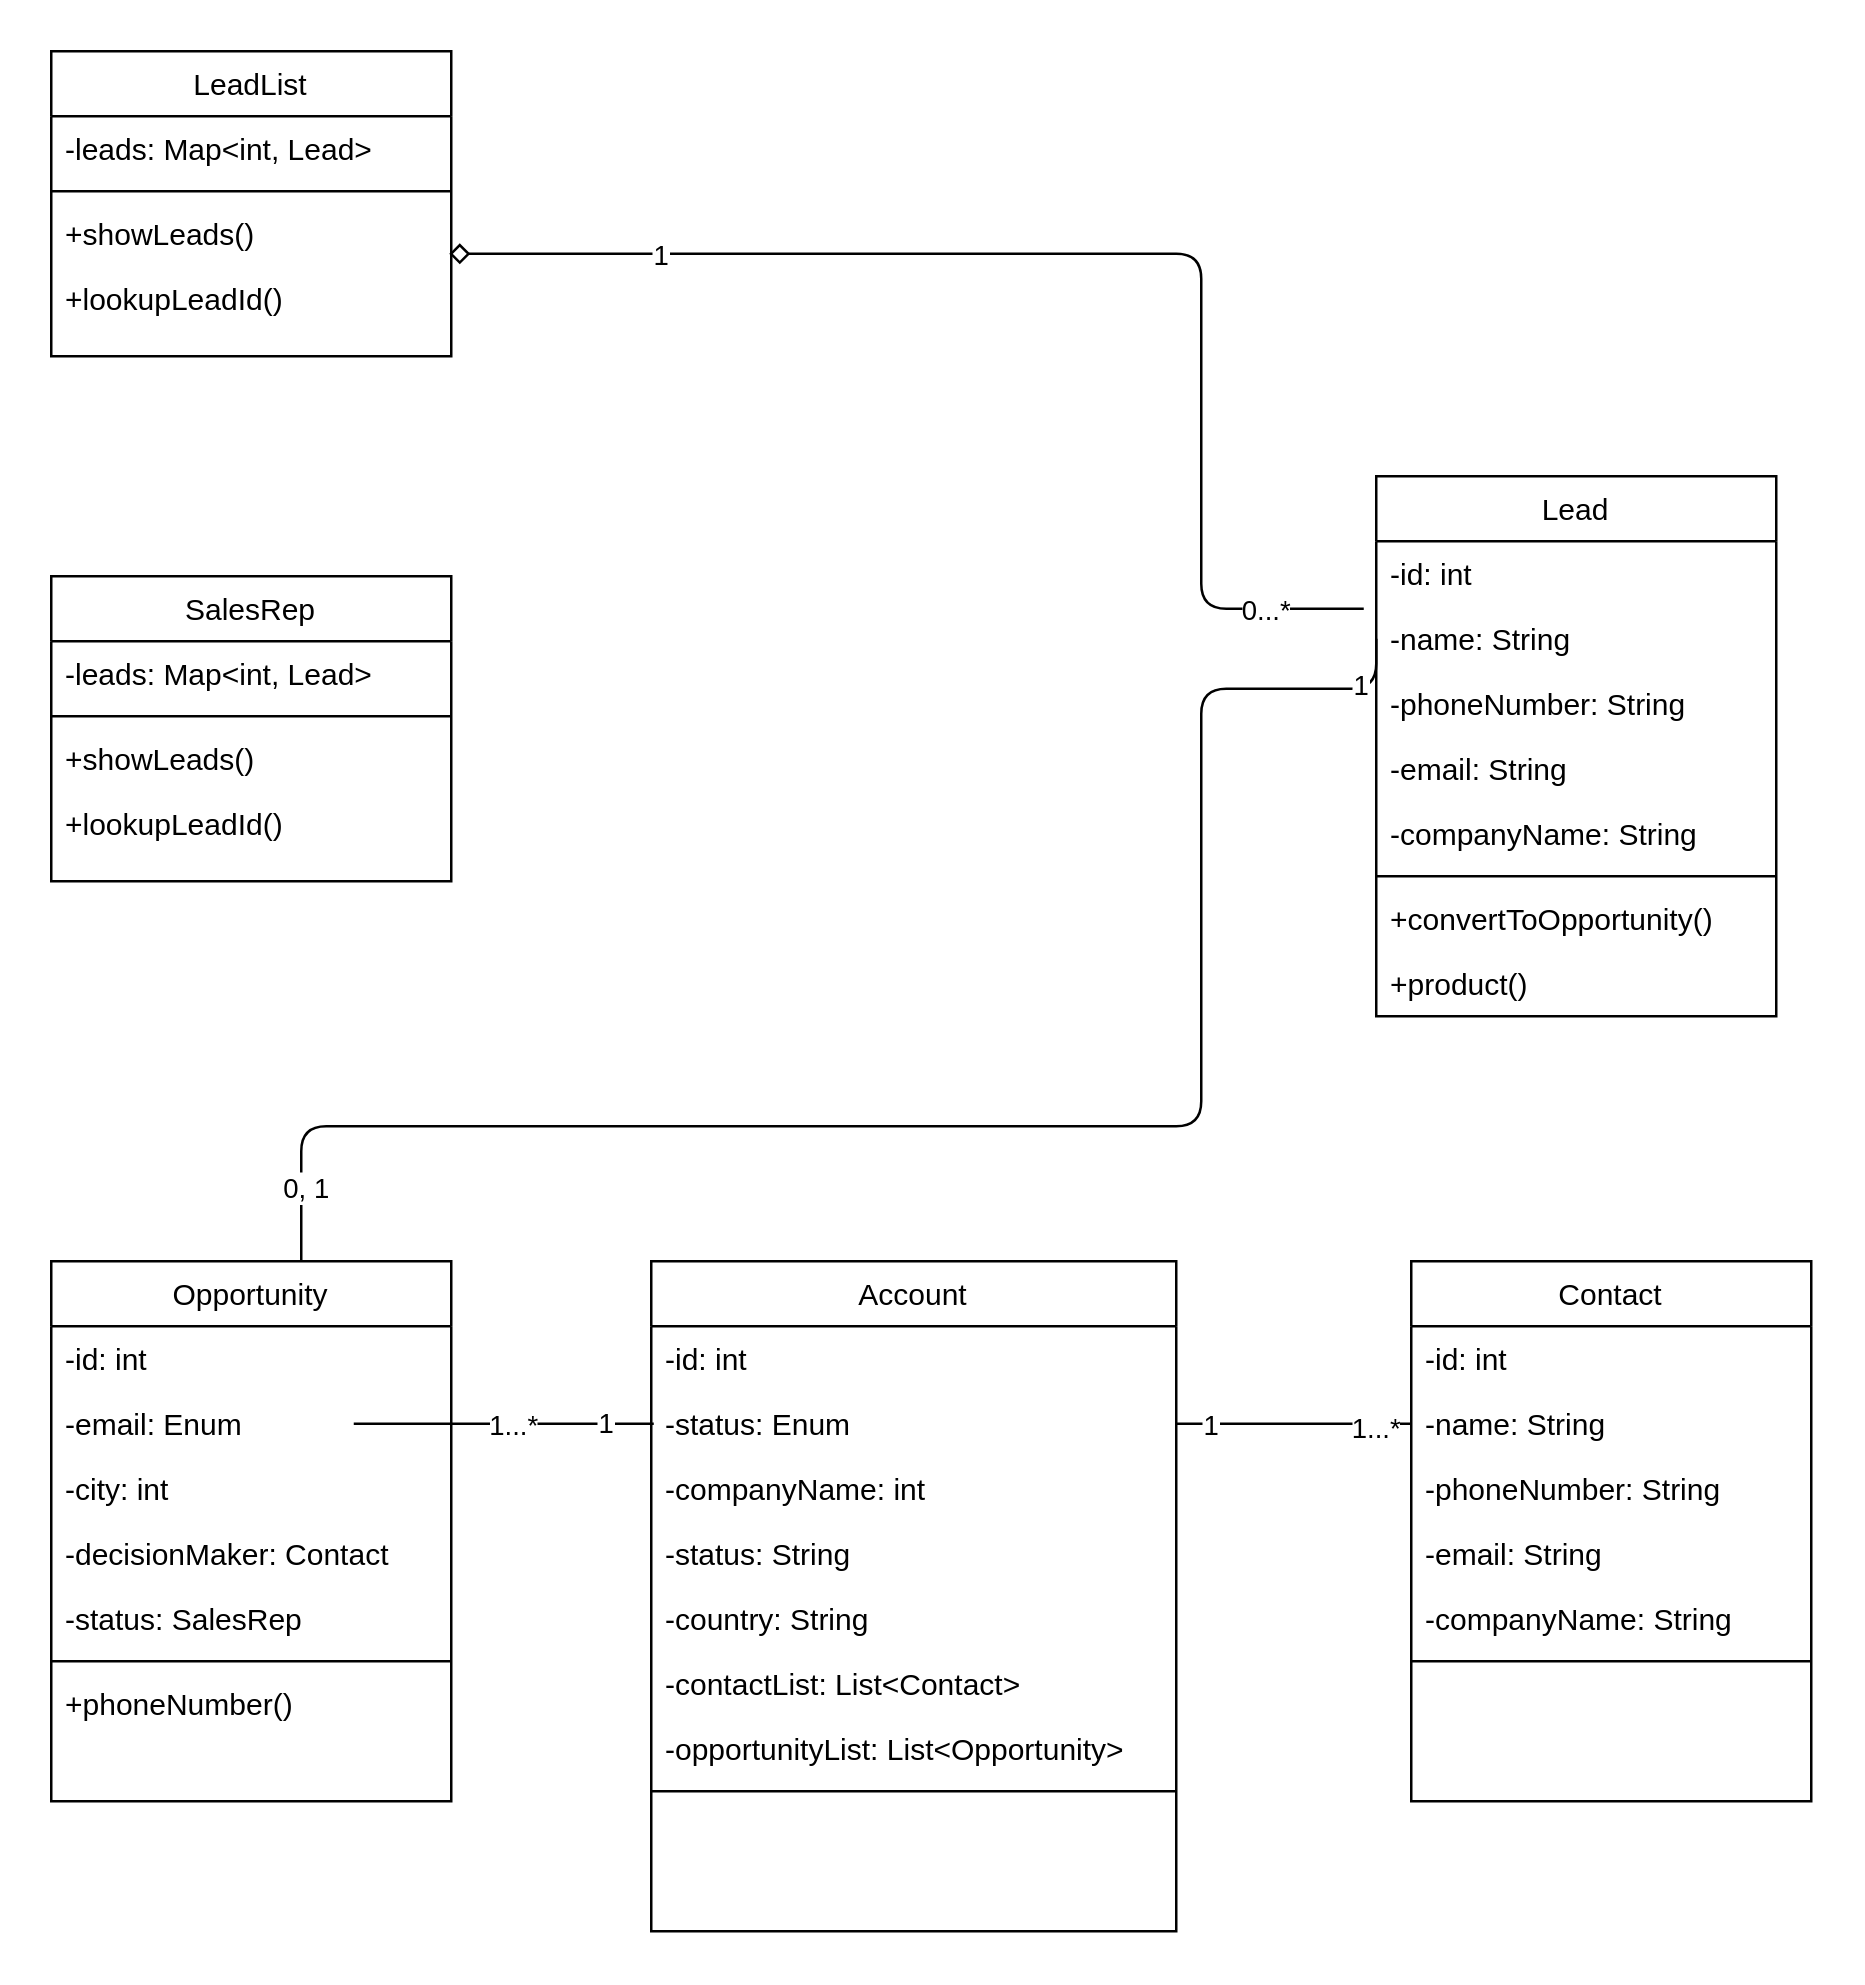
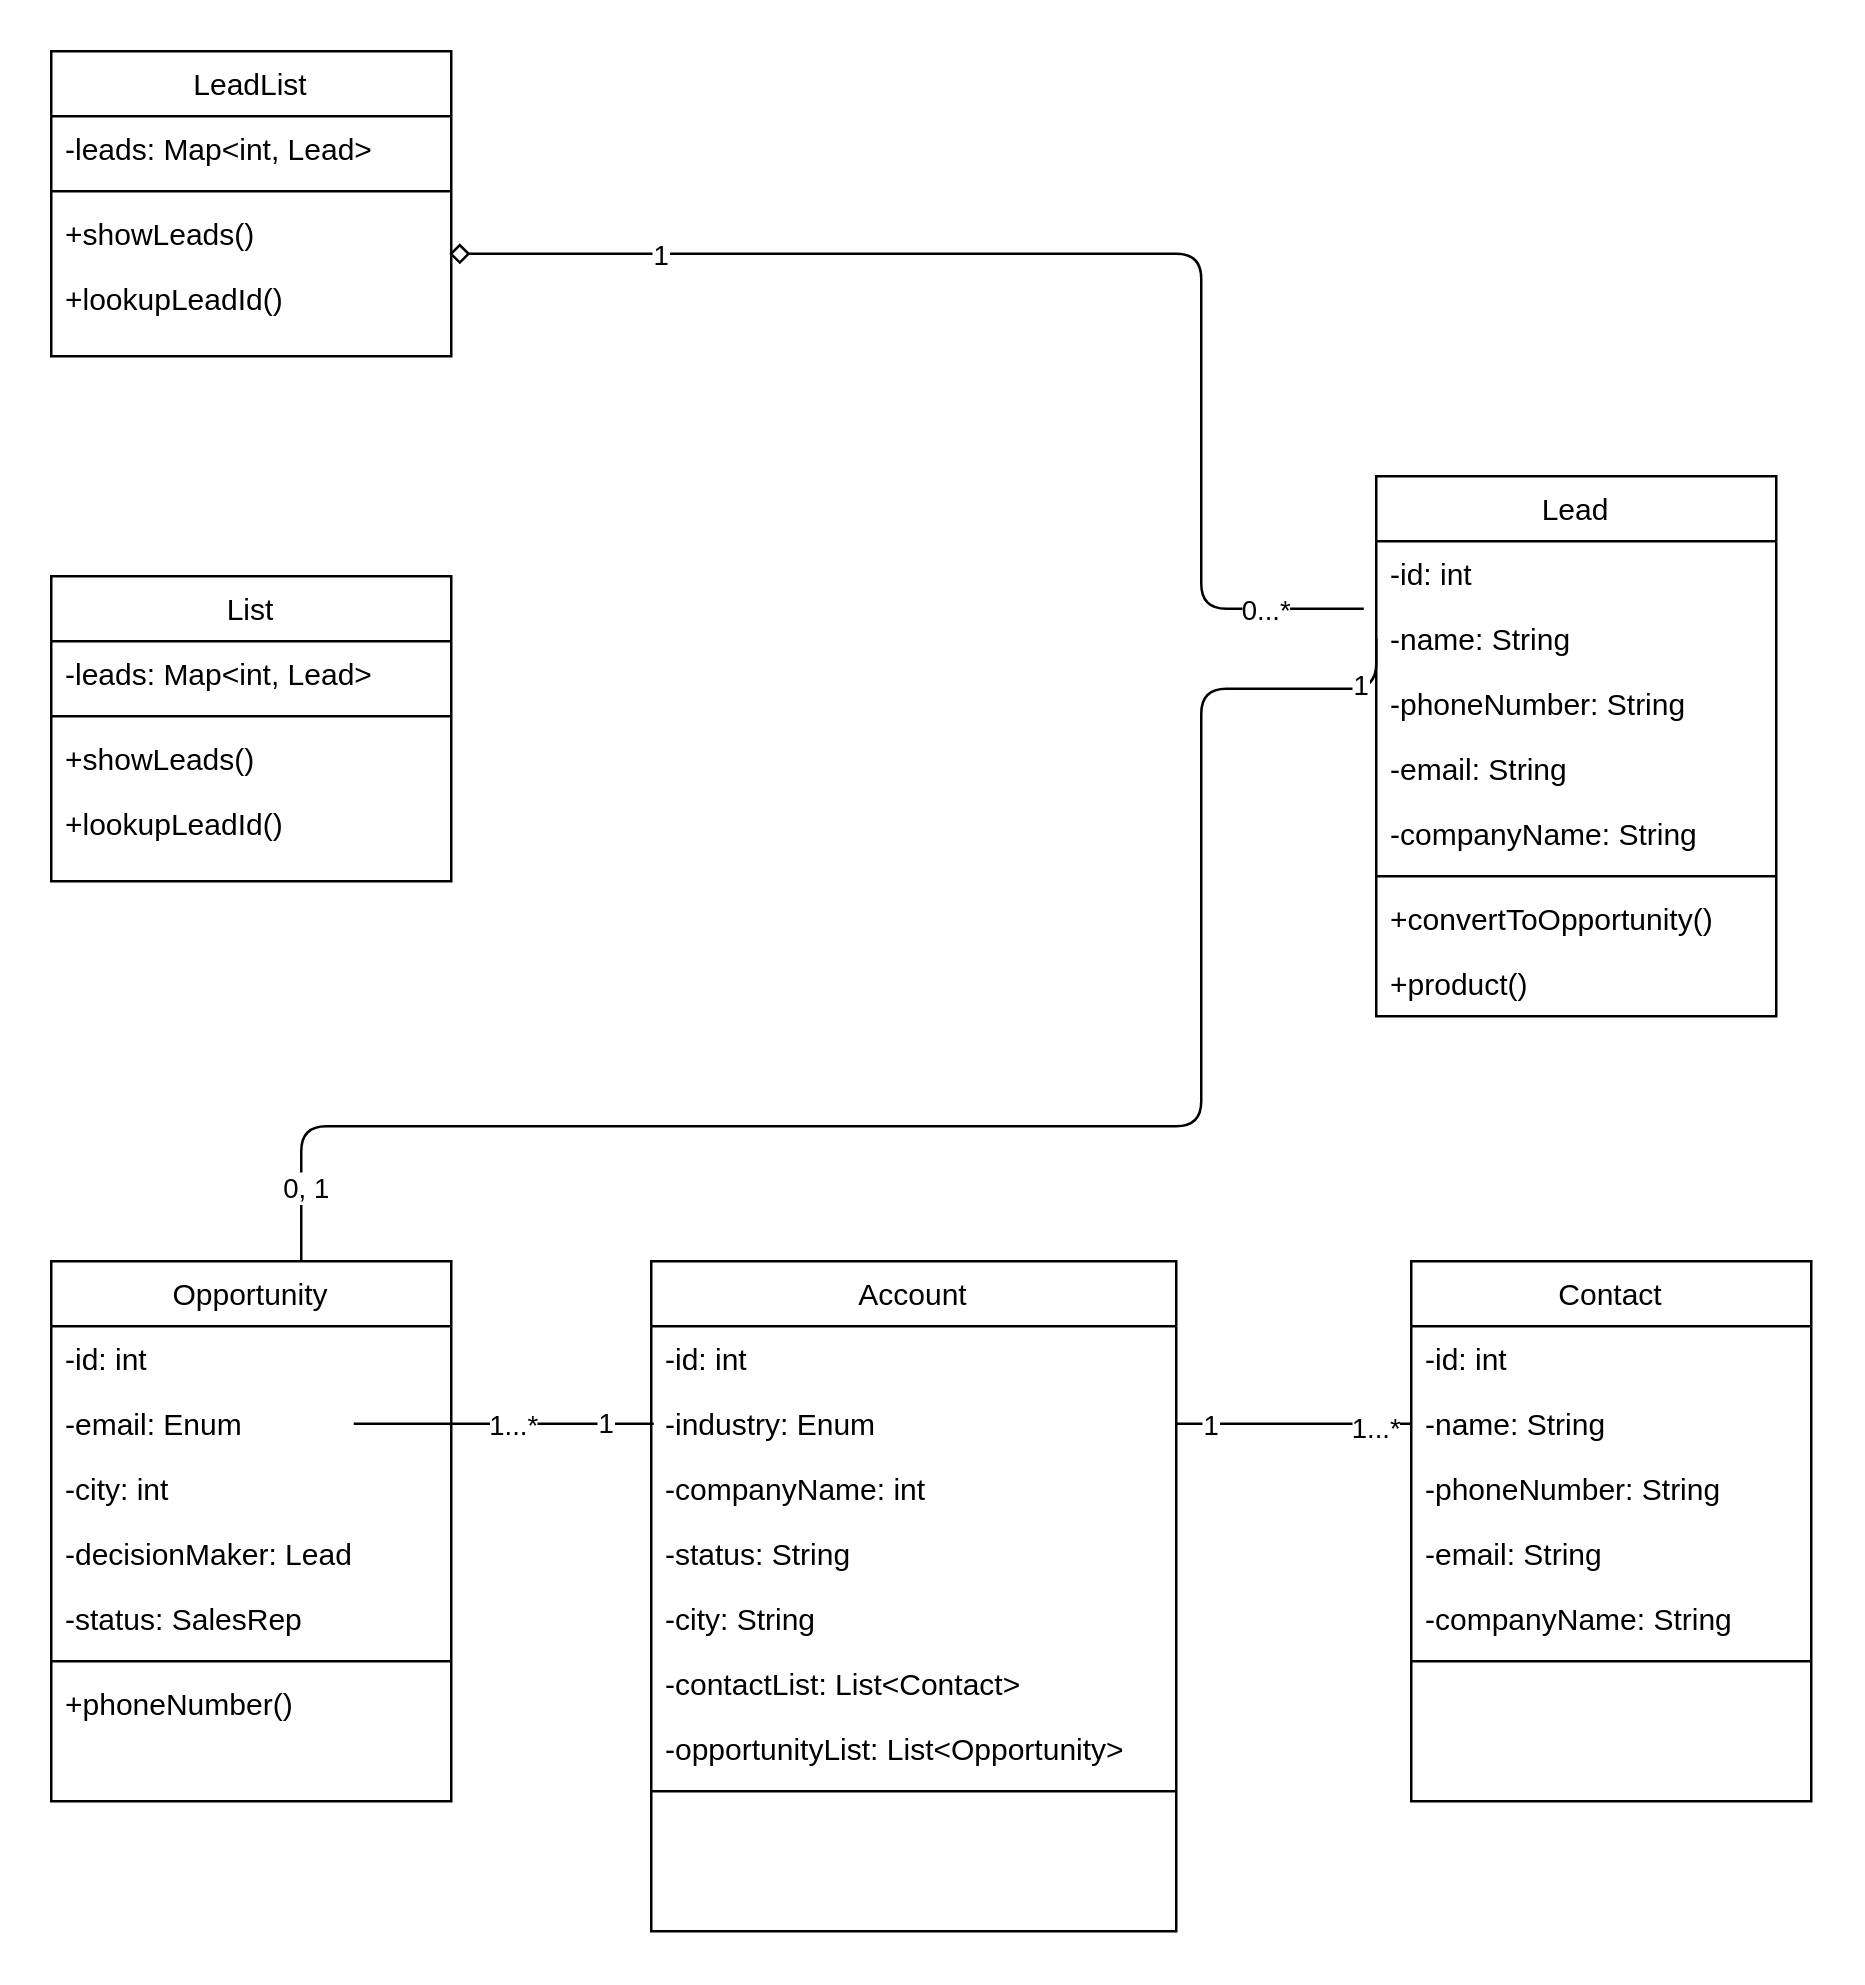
- <mxCell id="52" value="SalesRep" style="swimlane;fontStyle=0;align=center;verticalAlign=top;childLayout=stackLayout;horizontal=1;startSize=26;horizontalStack=0;resizeParent=1;resizeLast=0;collapsible=1;marginBottom=0;rounded=0;shadow=0;strokeWidth=1;" vertex="1" parent="1"><mxGeometry x="20" y="230" width="160" height="122" as="geometry"><mxRectangle x="550" y="140" width="160" height="26" as="alternateBounds" /></mxGeometry></mxCell>
+ <mxCell id="52" value="List" style="swimlane;fontStyle=0;align=center;verticalAlign=top;childLayout=stackLayout;horizontal=1;startSize=26;horizontalStack=0;resizeParent=1;resizeLast=0;collapsible=1;marginBottom=0;rounded=0;shadow=0;strokeWidth=1;" vertex="1" parent="1"><mxGeometry x="20" y="230" width="160" height="122" as="geometry"><mxRectangle x="550" y="140" width="160" height="26" as="alternateBounds" /></mxGeometry></mxCell>
- <mxCell id="13" value="-status: Enum" style="text;align=left;verticalAlign=top;spacingLeft=4;spacingRight=4;overflow=hidden;rotatable=0;points=[[0,0.5],[1,0.5]];portConstraint=eastwest;rounded=0;shadow=0;html=0;" vertex="1" parent="11"><mxGeometry y="52" width="210" height="26" as="geometry" /></mxCell>
+ <mxCell id="13" value="-industry: Enum" style="text;align=left;verticalAlign=top;spacingLeft=4;spacingRight=4;overflow=hidden;rotatable=0;points=[[0,0.5],[1,0.5]];portConstraint=eastwest;rounded=0;shadow=0;html=0;" vertex="1" parent="11"><mxGeometry y="52" width="210" height="26" as="geometry" /></mxCell>
- <mxCell id="24" value="-decisionMaker: Contact" style="text;align=left;verticalAlign=top;spacingLeft=4;spacingRight=4;overflow=hidden;rotatable=0;points=[[0,0.5],[1,0.5]];portConstraint=eastwest;rounded=0;shadow=0;html=0;" vertex="1" parent="20"><mxGeometry y="104" width="160" height="26" as="geometry" /></mxCell>
+ <mxCell id="24" value="-decisionMaker: Lead" style="text;align=left;verticalAlign=top;spacingLeft=4;spacingRight=4;overflow=hidden;rotatable=0;points=[[0,0.5],[1,0.5]];portConstraint=eastwest;rounded=0;shadow=0;html=0;" vertex="1" parent="20"><mxGeometry y="104" width="160" height="26" as="geometry" /></mxCell>
- <mxCell id="16" value="-country: String" style="text;align=left;verticalAlign=top;spacingLeft=4;spacingRight=4;overflow=hidden;rotatable=0;points=[[0,0.5],[1,0.5]];portConstraint=eastwest;rounded=0;shadow=0;html=0;" vertex="1" parent="11"><mxGeometry y="130" width="210" height="26" as="geometry" /></mxCell>
+ <mxCell id="16" value="-city: String" style="text;align=left;verticalAlign=top;spacingLeft=4;spacingRight=4;overflow=hidden;rotatable=0;points=[[0,0.5],[1,0.5]];portConstraint=eastwest;rounded=0;shadow=0;html=0;" vertex="1" parent="11"><mxGeometry y="130" width="210" height="26" as="geometry" /></mxCell>
